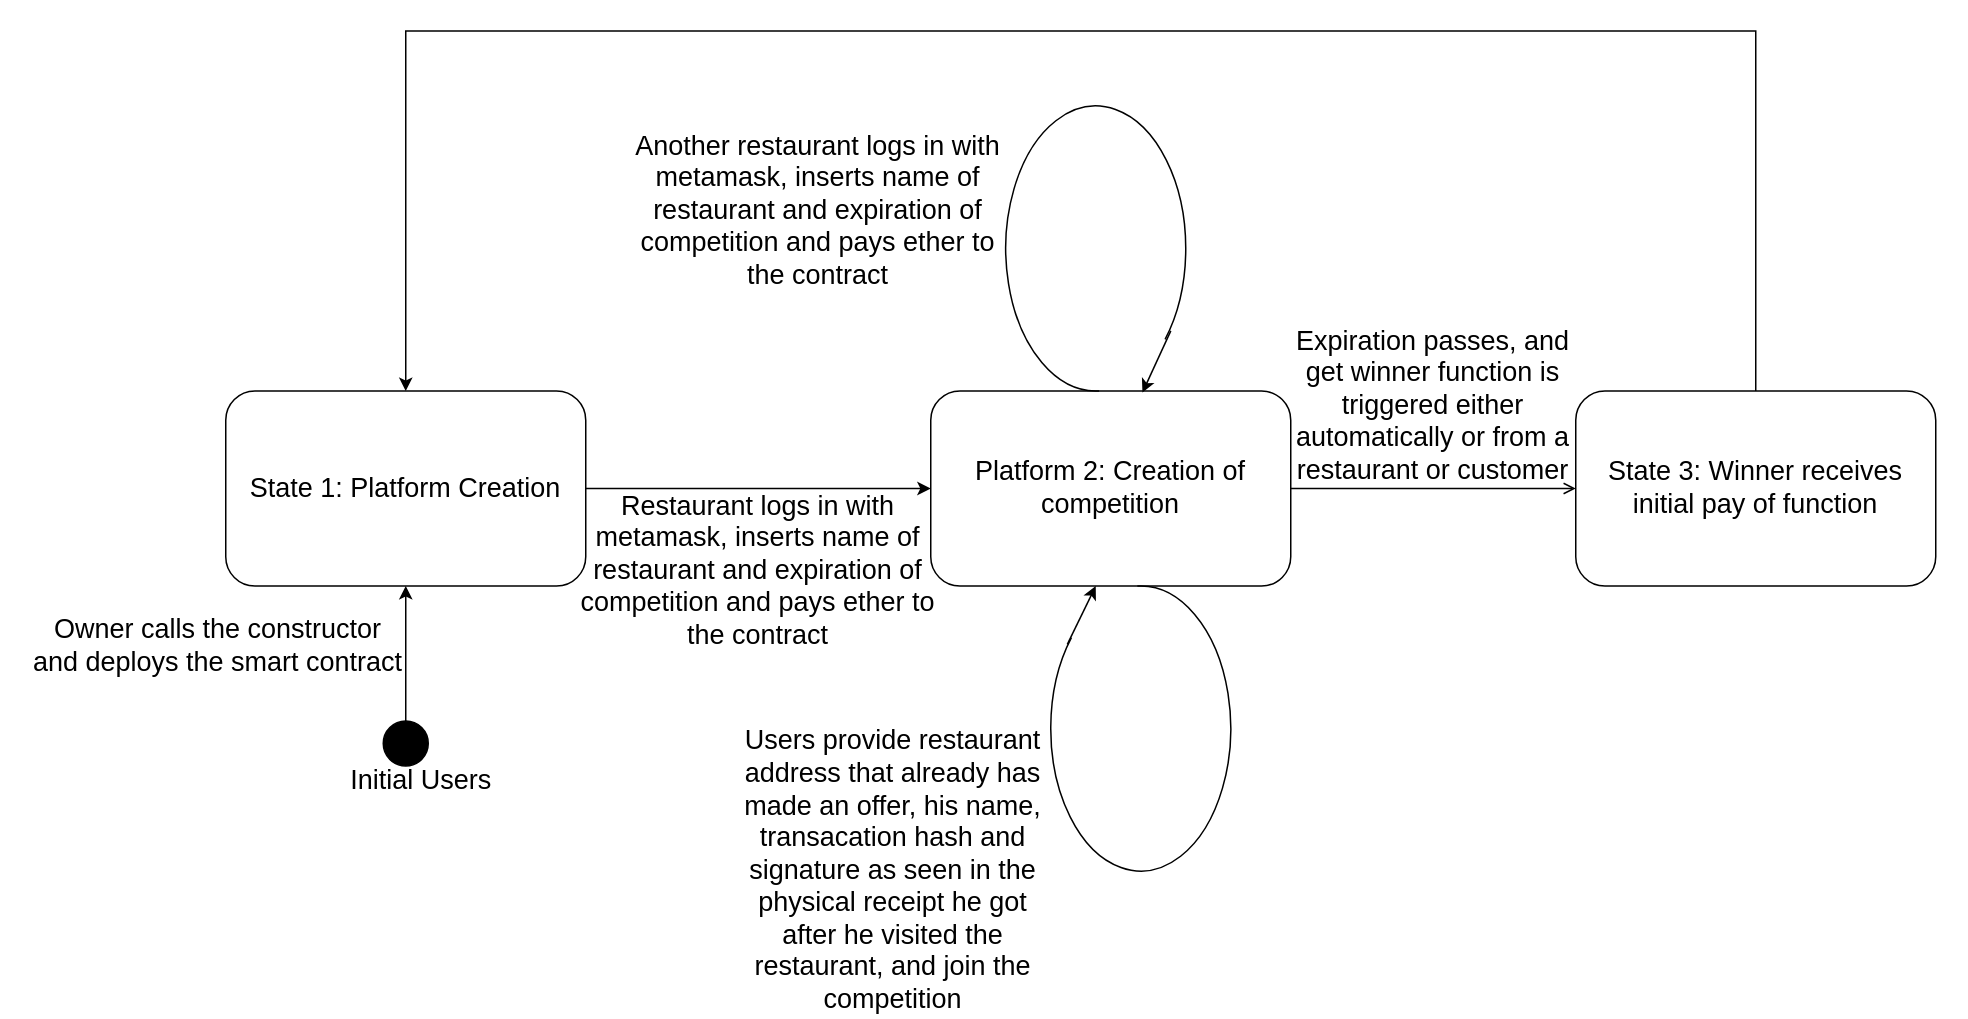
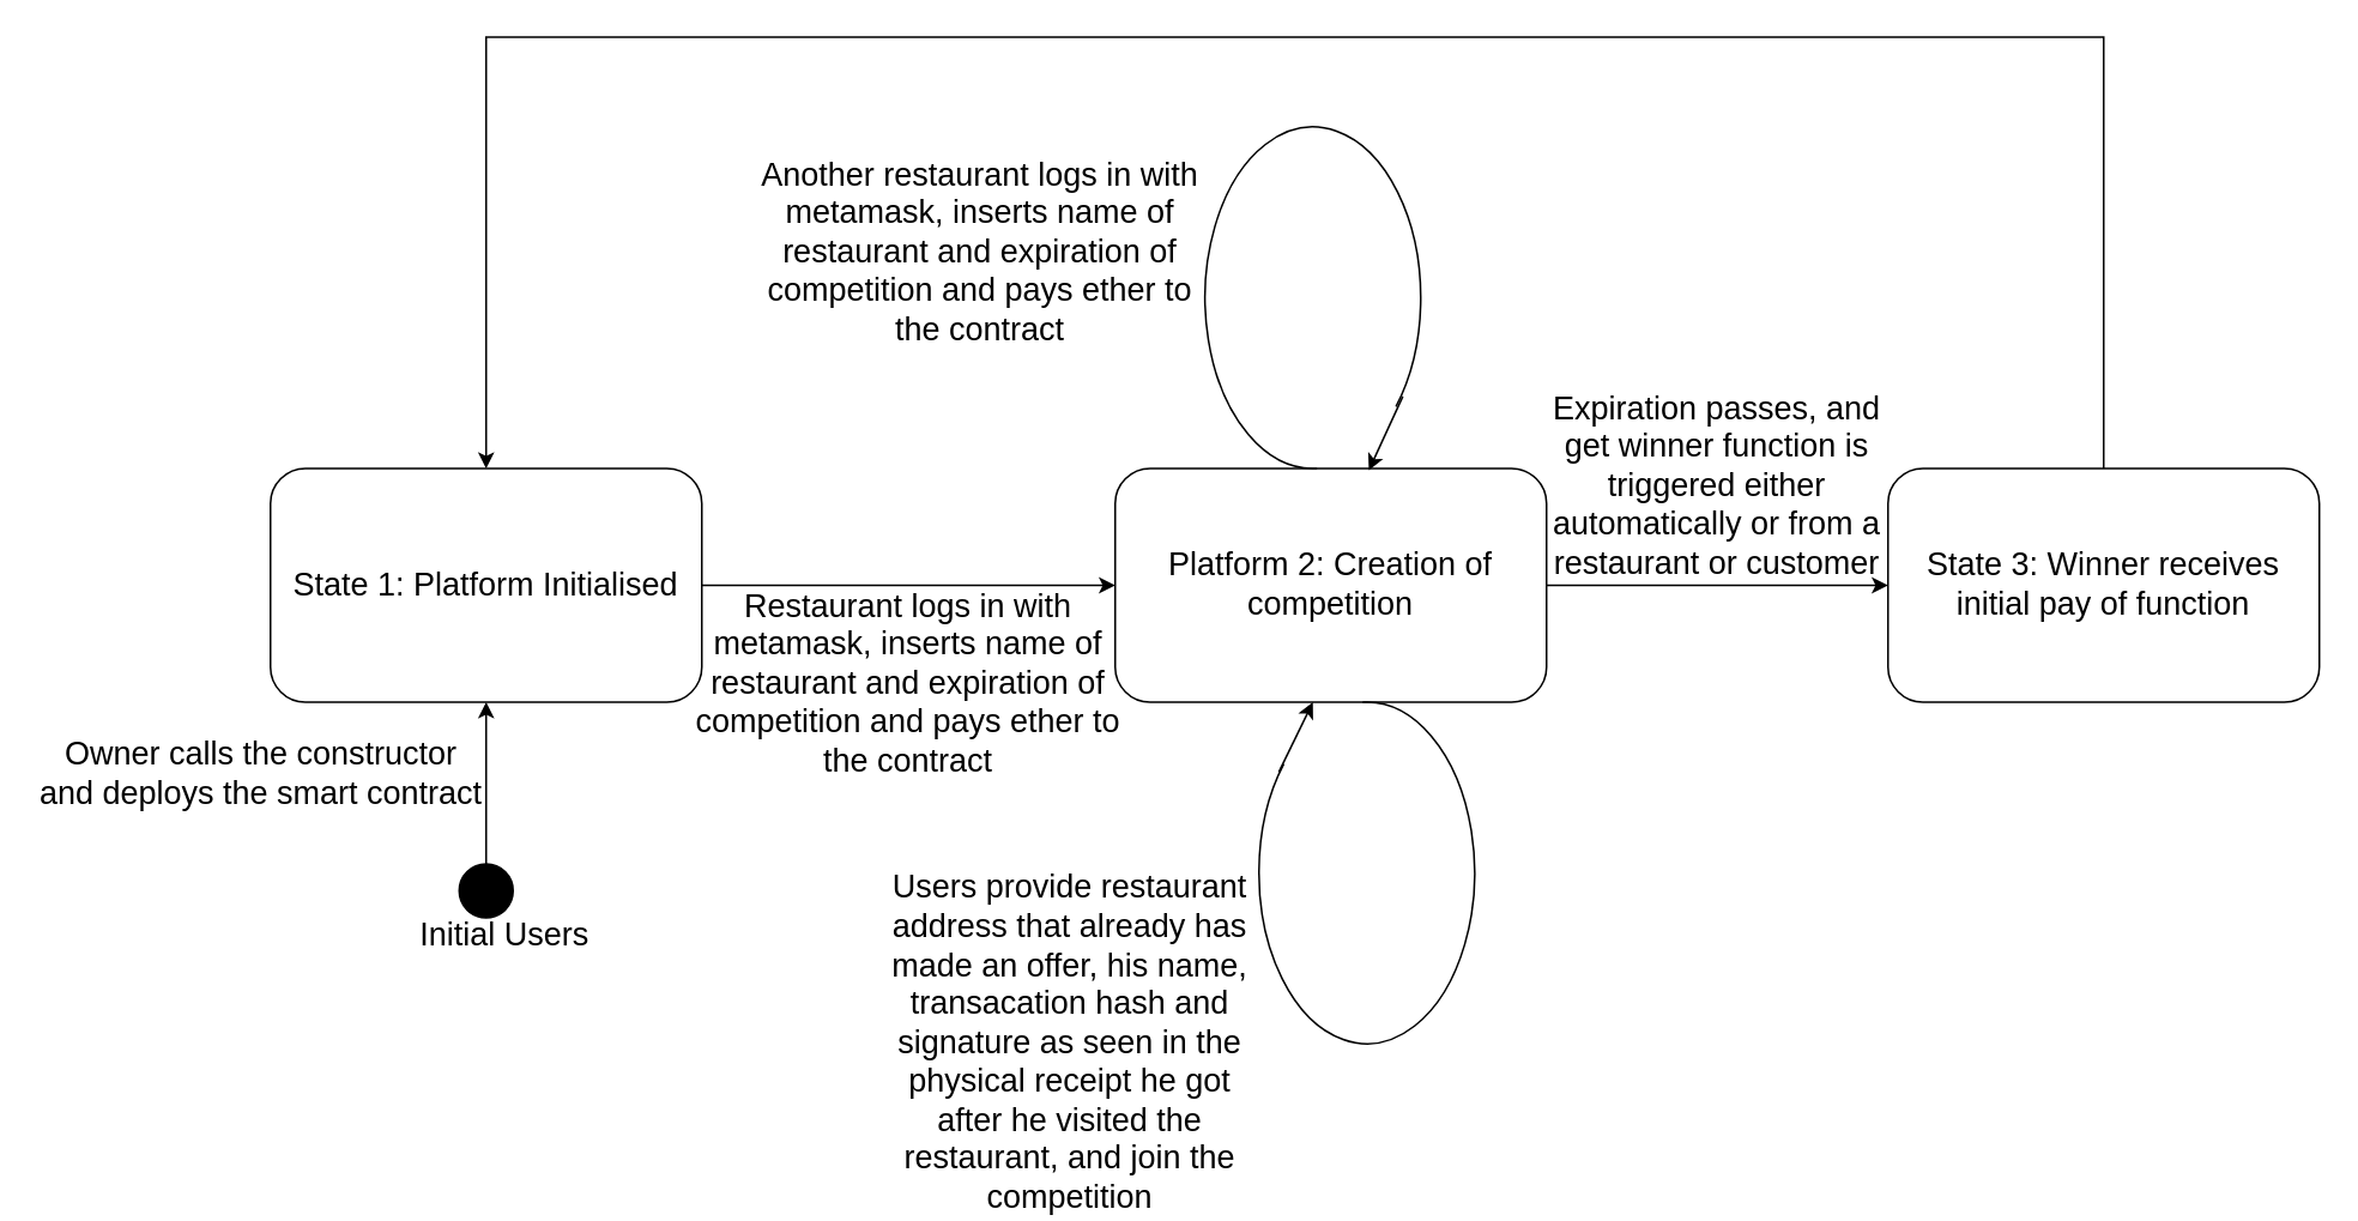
- <mxCell id="3" value="&lt;font style=&quot;font-size: 18px&quot;&gt;State 1: Platform Creation&lt;/font&gt;" style="rounded=1;whiteSpace=wrap;html=1;fontSize=16;" vertex="1" parent="1"><mxGeometry x="150" y="260" width="240" height="130" as="geometry" /></mxCell>
+ <mxCell id="3" value="&lt;font style=&quot;font-size: 18px&quot;&gt;State 1: Platform Initialised&lt;/font&gt;" style="rounded=1;whiteSpace=wrap;html=1;fontSize=16;" vertex="1" parent="1"><mxGeometry x="150" y="260" width="240" height="130" as="geometry" /></mxCell>
- <mxCell id="8" style="edgeStyle=orthogonalEdgeStyle;rounded=0;orthogonalLoop=1;jettySize=auto;html=1;exitX=1;exitY=0.5;exitDx=0;exitDy=0;entryX=0;entryY=0.5;entryDx=0;entryDy=0;endArrow=open;" edge="1" parent="1" source="9" target="15"><mxGeometry relative="1" as="geometry" /></mxCell>
+ <mxCell id="8" style="edgeStyle=orthogonalEdgeStyle;rounded=0;orthogonalLoop=1;jettySize=auto;html=1;exitX=1;exitY=0.5;exitDx=0;exitDy=0;entryX=0;entryY=0.5;entryDx=0;entryDy=0;" edge="1" parent="1" source="9" target="15"><mxGeometry relative="1" as="geometry" /></mxCell>
